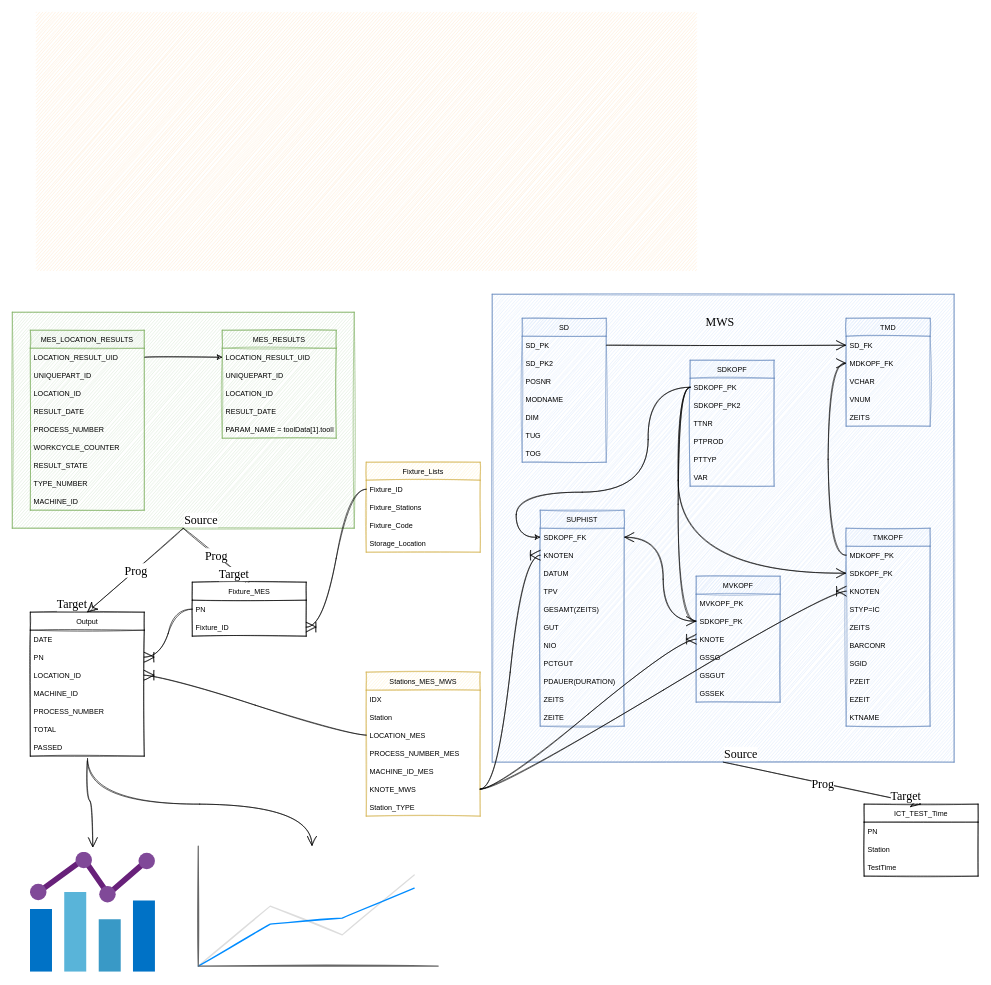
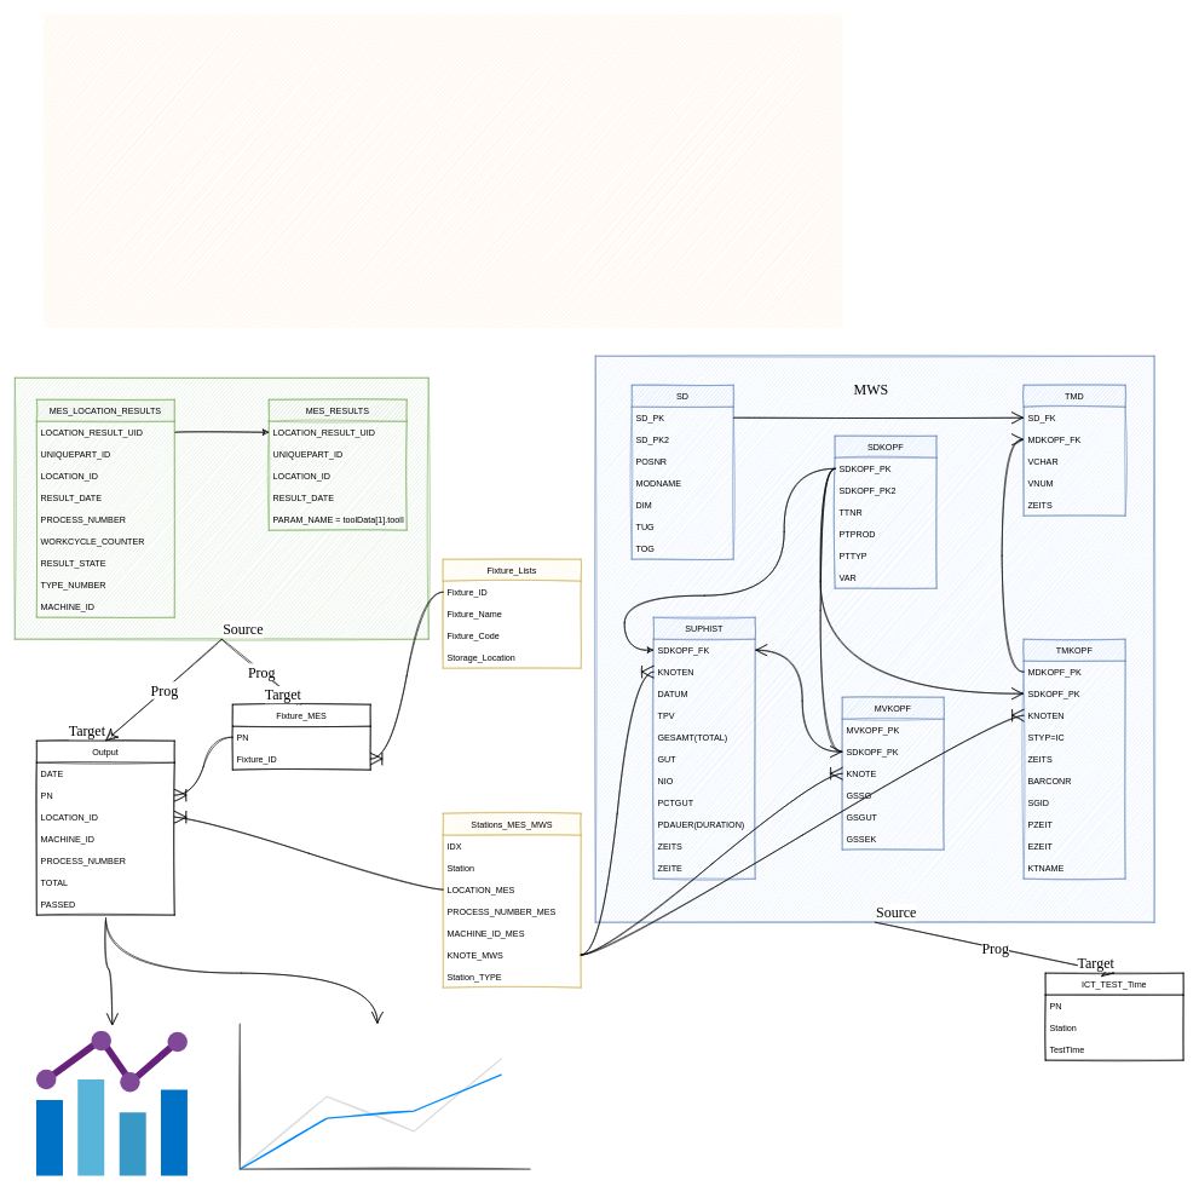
- <mxCell id="104" value="Fixture_Stations" style="text;strokeColor=none;fillColor=none;align=left;verticalAlign=middle;spacingLeft=4;spacingRight=4;overflow=hidden;points=[[0,0.5],[1,0.5]];portConstraint=eastwest;rotatable=0;rounded=0;sketch=1;" vertex="1" parent="102"><mxGeometry y="60" width="190" height="30" as="geometry" /></mxCell>
+ <mxCell id="104" value="Fixture_Name" style="text;strokeColor=none;fillColor=none;align=left;verticalAlign=middle;spacingLeft=4;spacingRight=4;overflow=hidden;points=[[0,0.5],[1,0.5]];portConstraint=eastwest;rotatable=0;rounded=0;sketch=1;" vertex="1" parent="102"><mxGeometry y="60" width="190" height="30" as="geometry" /></mxCell>
- <mxCell id="61" value="GESAMT(ZEITS)" style="text;strokeColor=none;fillColor=none;align=left;verticalAlign=middle;spacingLeft=4;spacingRight=4;overflow=hidden;points=[[0,0.5],[1,0.5]];portConstraint=eastwest;rotatable=0;rounded=0;sketch=1;" parent="56" vertex="1"><mxGeometry y="150" width="140" height="30" as="geometry" /></mxCell>
+ <mxCell id="61" value="GESAMT(TOTAL)" style="text;strokeColor=none;fillColor=none;align=left;verticalAlign=middle;spacingLeft=4;spacingRight=4;overflow=hidden;points=[[0,0.5],[1,0.5]];portConstraint=eastwest;rotatable=0;rounded=0;sketch=1;" parent="56" vertex="1"><mxGeometry y="150" width="140" height="30" as="geometry" /></mxCell>
